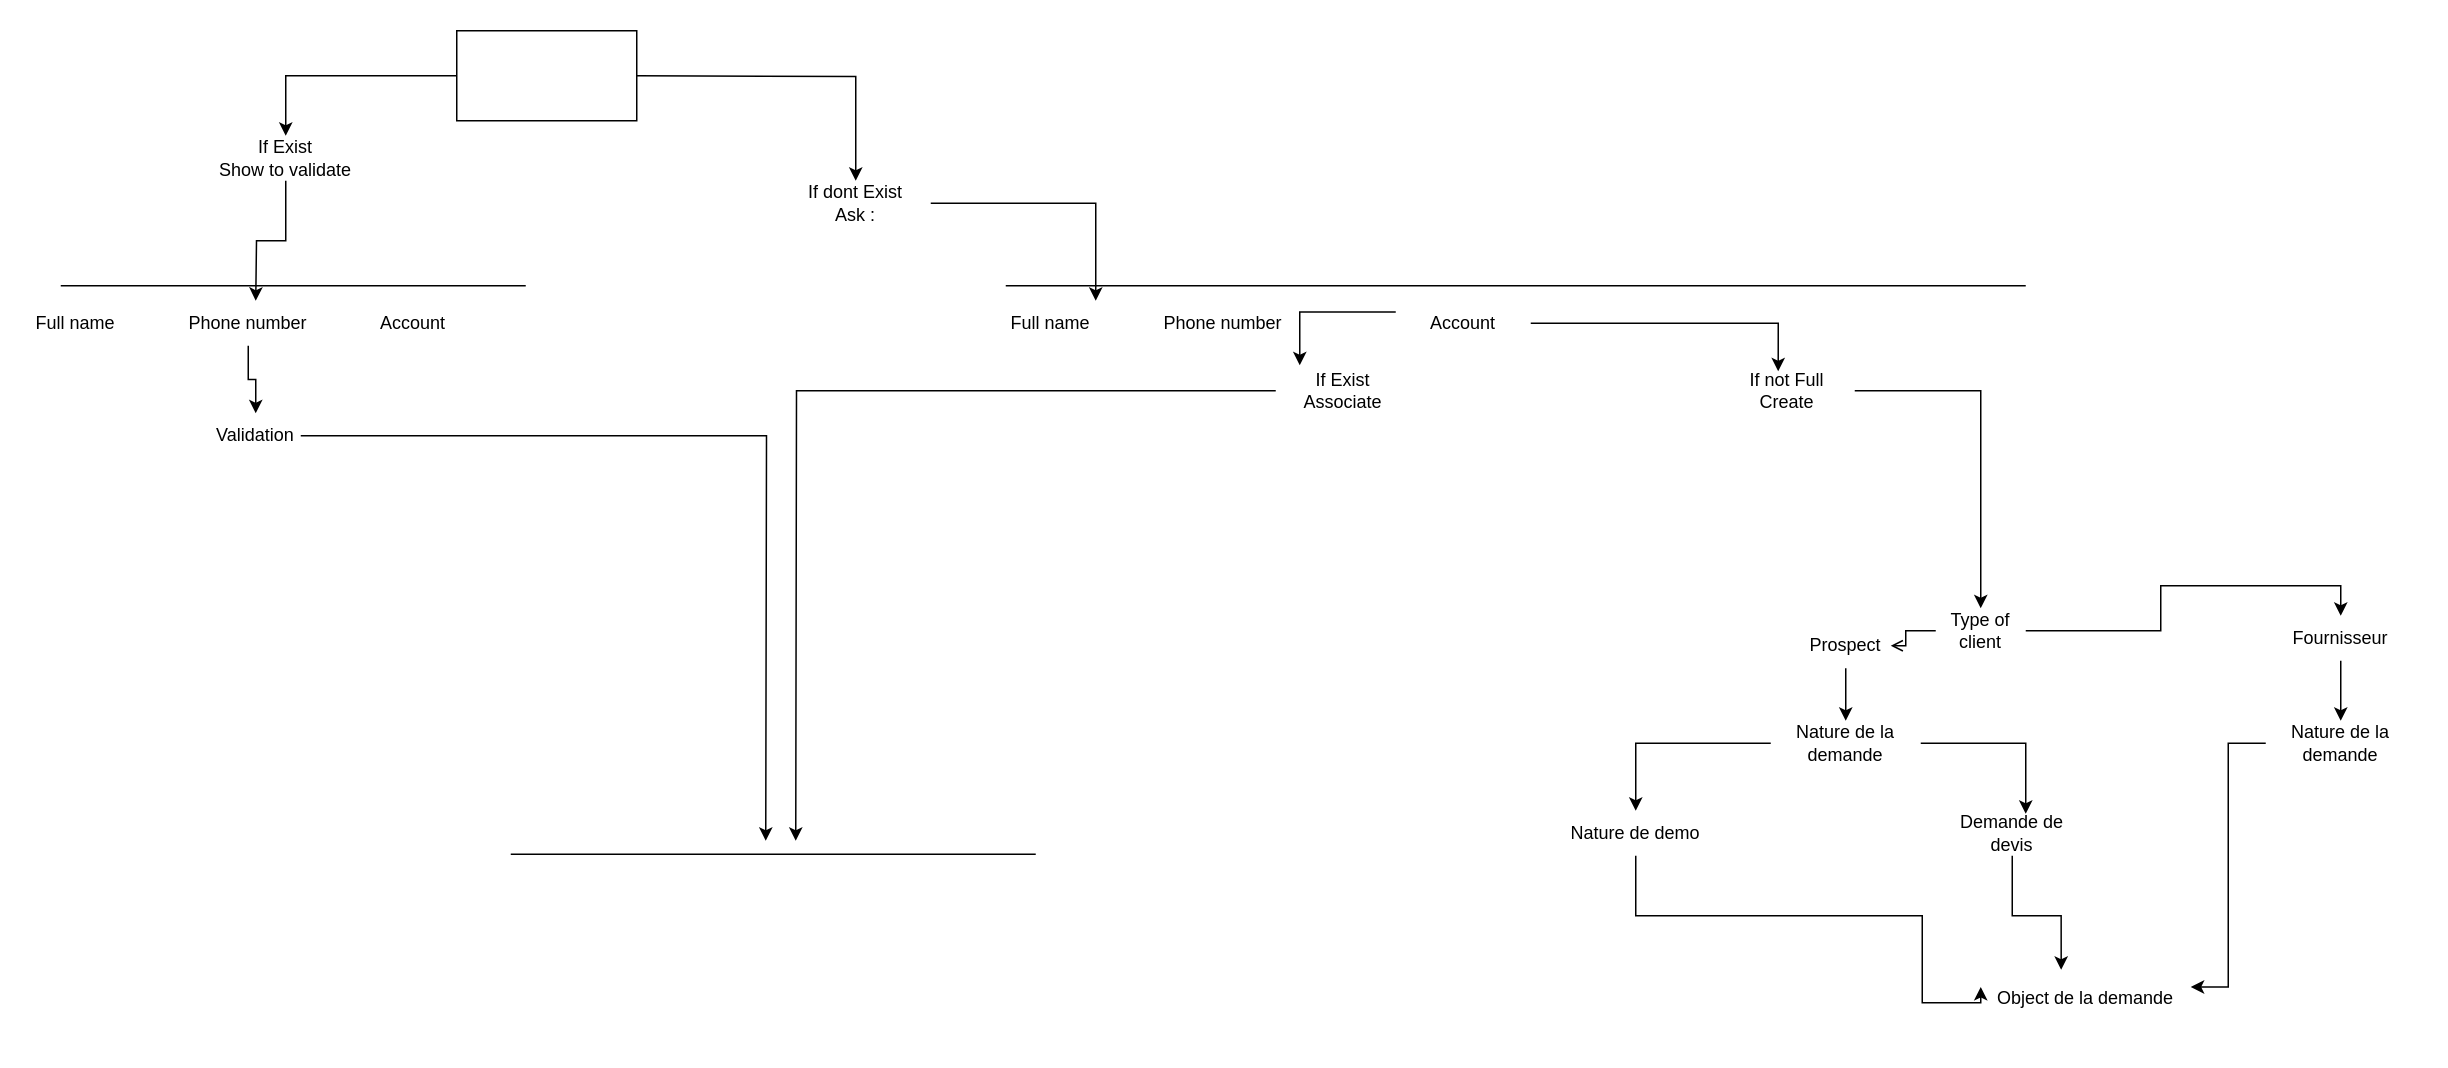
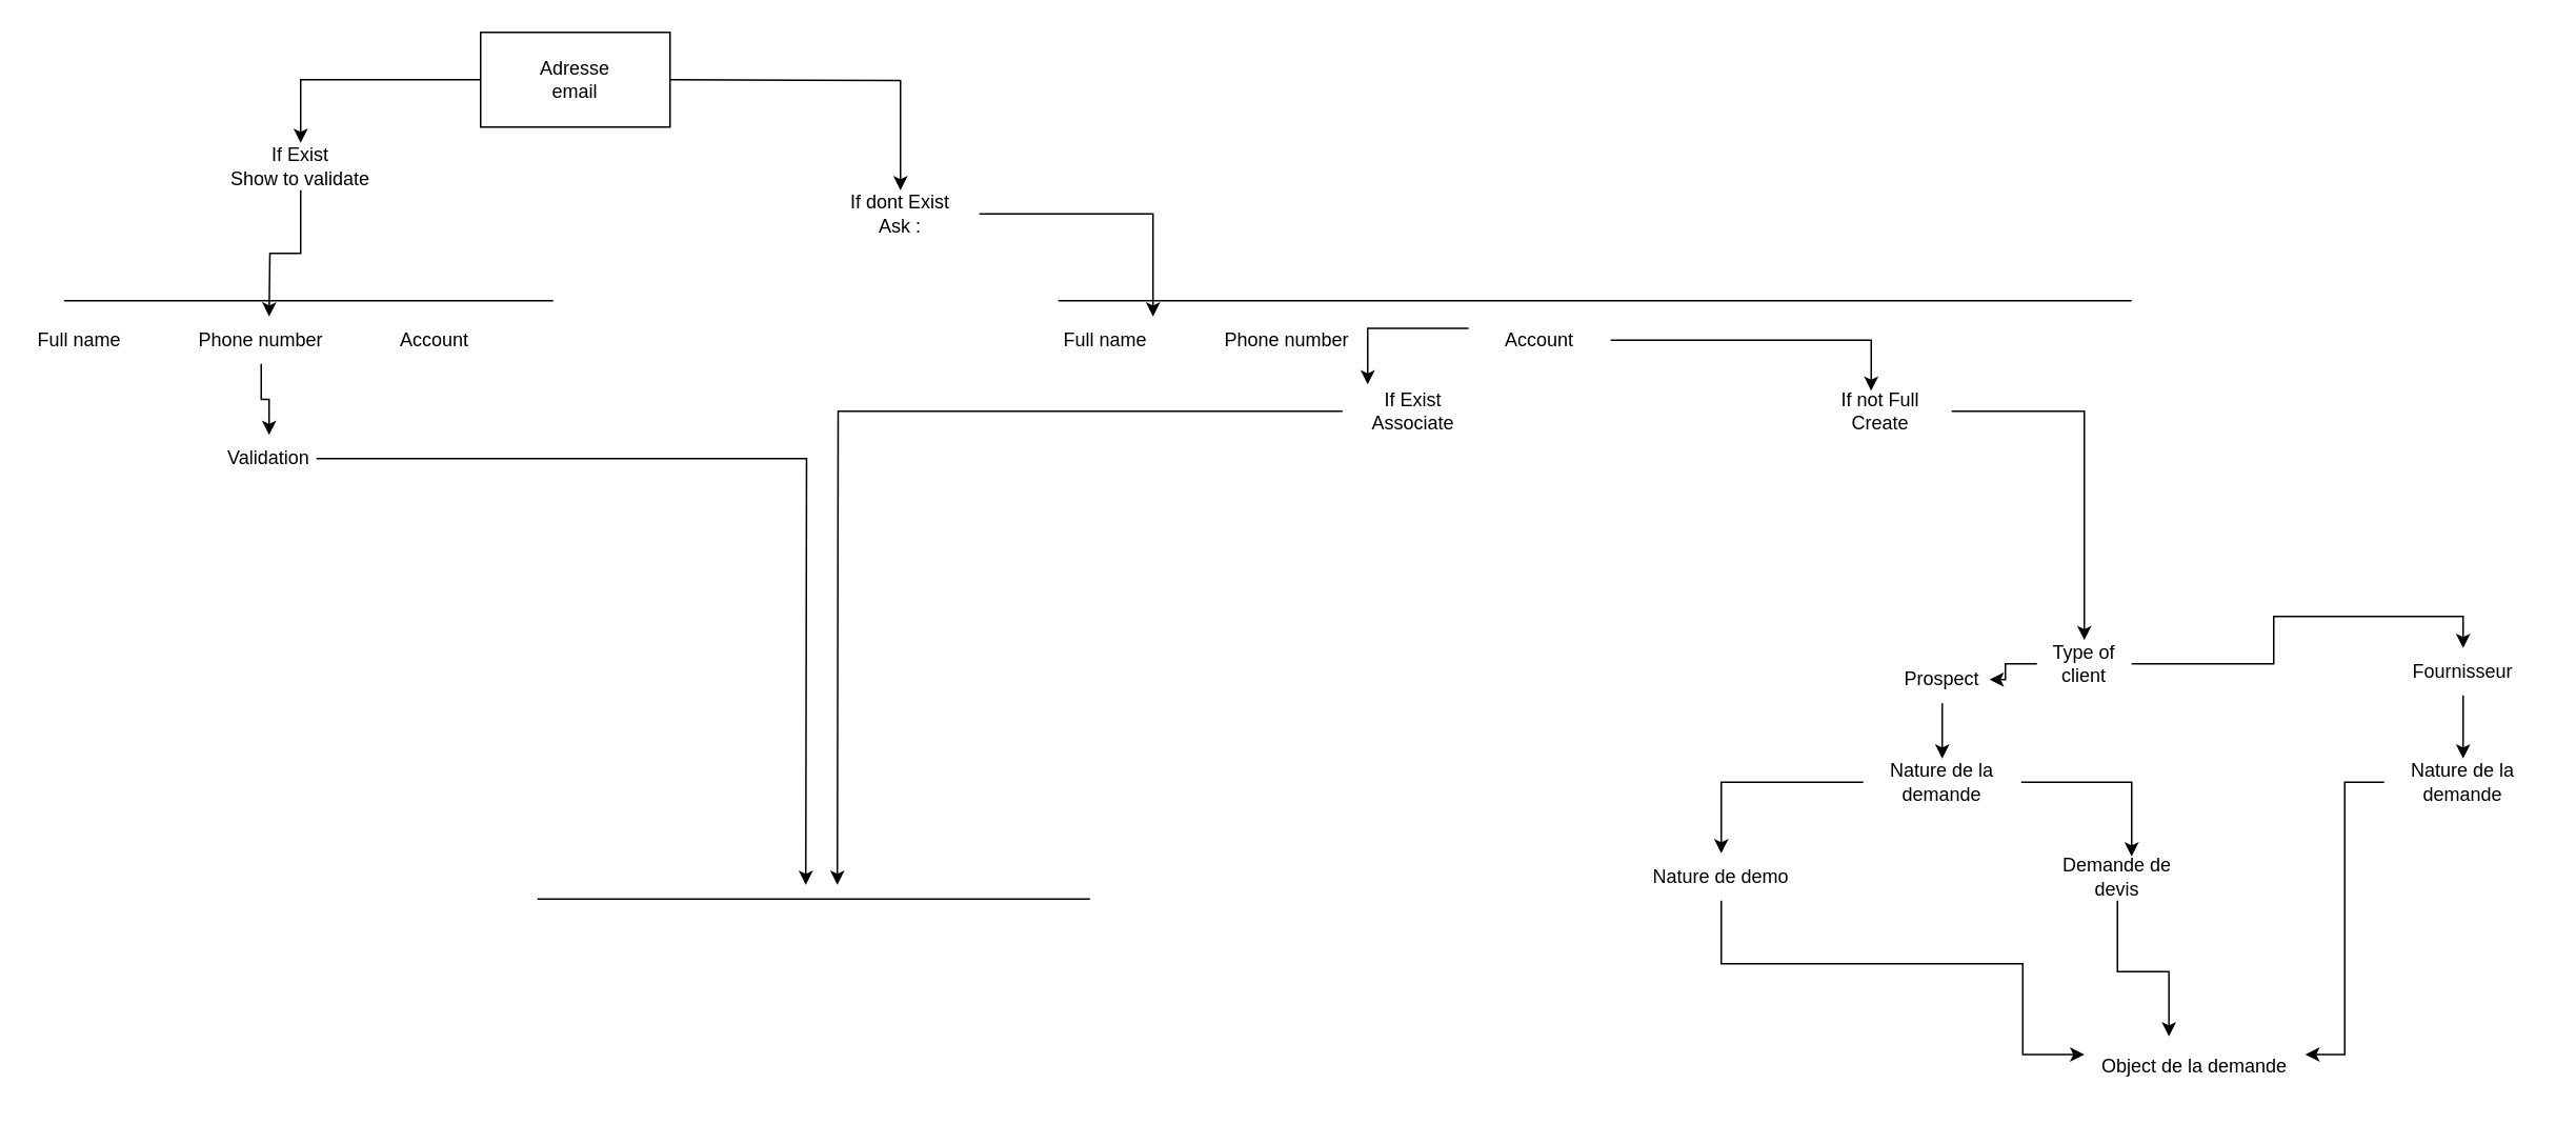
+ <mxCell id="4" value="Adresse email" style="text;html=1;align=center;verticalAlign=middle;whiteSpace=wrap;rounded=0;" vertex="1" parent="1"><mxGeometry x="334" y="35" width="60" height="30" as="geometry" /></mxCell>
- <mxCell id="13" style="edgeStyle=orthogonalEdgeStyle;rounded=0;orthogonalLoop=1;jettySize=auto;html=1;endArrow=open;" edge="1" parent="1" target="16" source="10"><mxGeometry relative="1" as="geometry"><mxPoint x="1230" y="430" as="targetPoint" /><mxPoint x="1290" y="365" as="sourcePoint" /></mxGeometry></mxCell>
+ <mxCell id="13" style="edgeStyle=orthogonalEdgeStyle;rounded=0;orthogonalLoop=1;jettySize=auto;html=1;" edge="1" parent="1" target="16" source="10"><mxGeometry relative="1" as="geometry"><mxPoint x="1230" y="430" as="targetPoint" /><mxPoint x="1290" y="365" as="sourcePoint" /></mxGeometry></mxCell>
- <mxCell id="35" value="Object de la demande" style="text;html=1;align=center;verticalAlign=middle;whiteSpace=wrap;rounded=0;" vertex="1" parent="1"><mxGeometry x="1320" y="650" width="140" height="30" as="geometry" /></mxCell>
+ <mxCell id="35" value="Object de la demande" style="text;html=1;align=center;verticalAlign=middle;whiteSpace=wrap;rounded=0;" vertex="1" parent="1"><mxGeometry x="1320" y="660" width="140" height="30" as="geometry" /></mxCell>
